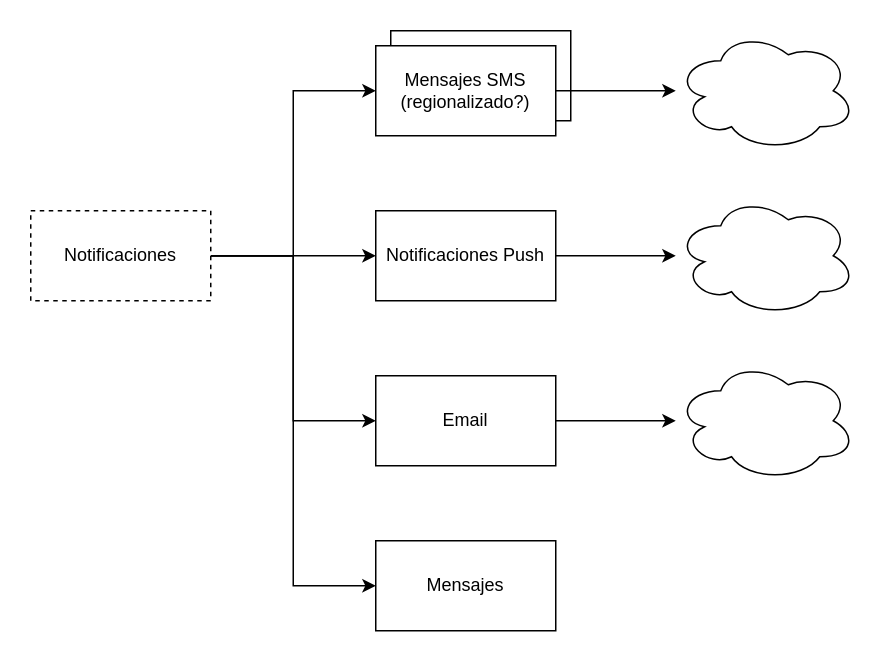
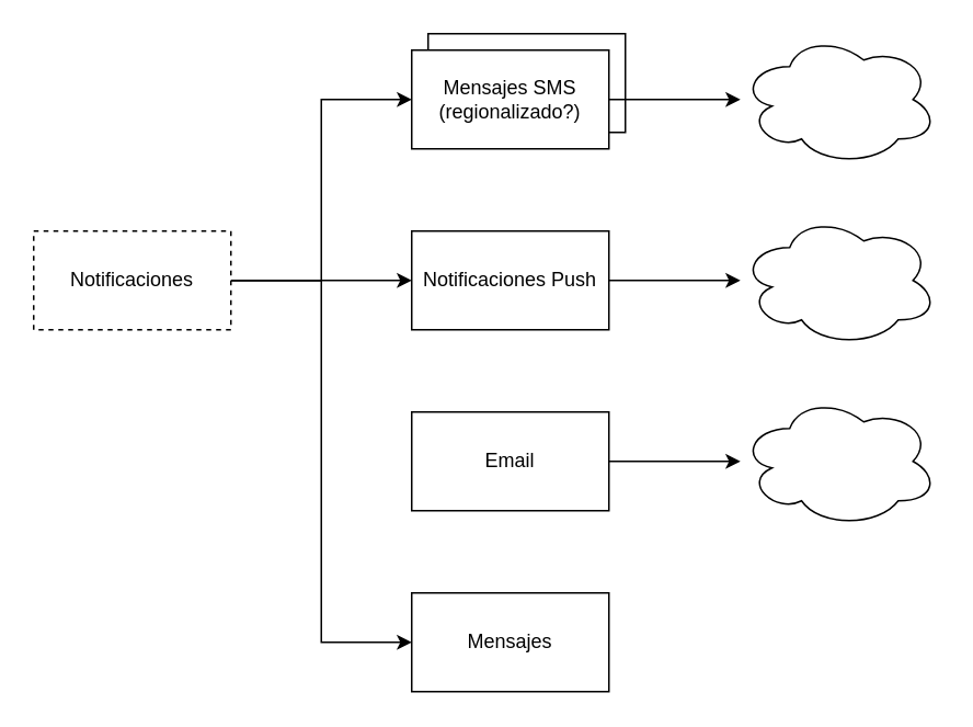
- <mxCell id="5" style="edgeStyle=orthogonalEdgeStyle;rounded=0;orthogonalLoop=1;jettySize=auto;html=1;entryX=0;entryY=0.5;entryDx=0;entryDy=0;" parent="1" source="7" target="12" edge="1"><mxGeometry relative="1" as="geometry" /></mxCell>
